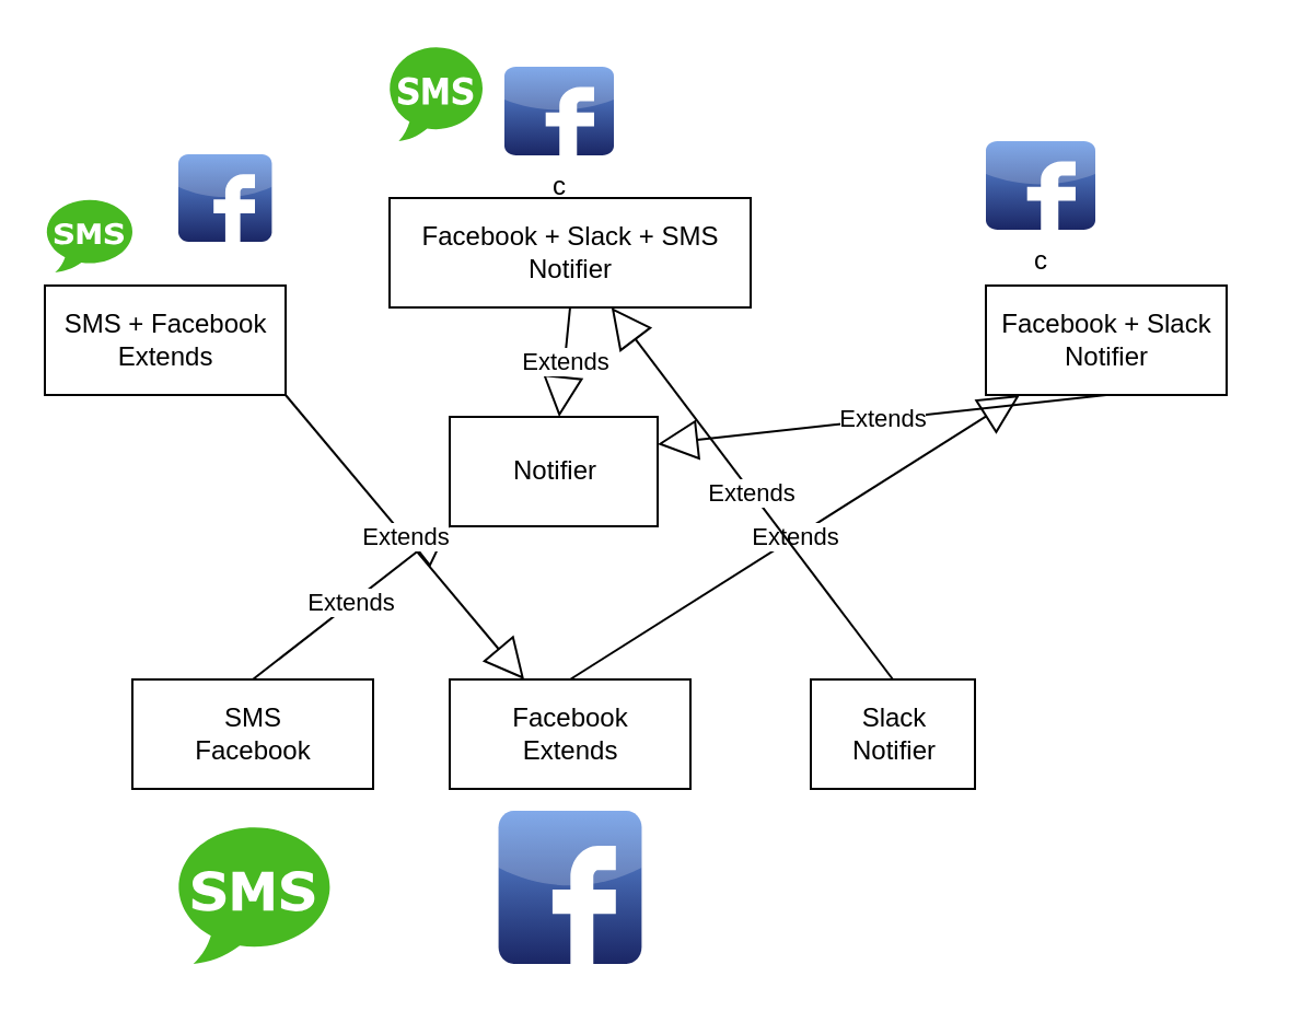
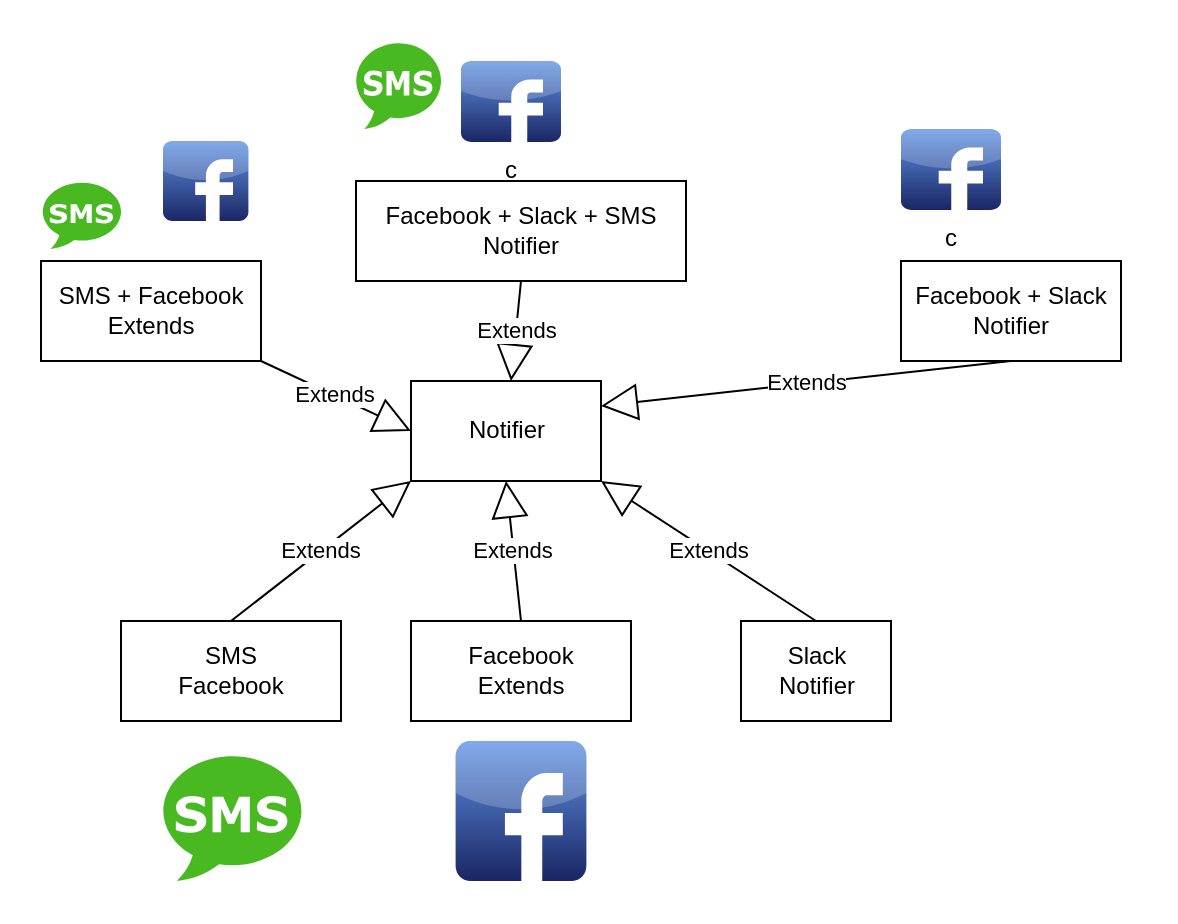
- <mxCell id="15" value="Extends" style="endArrow=block;endSize=16;endFill=0;html=1;exitX=1;exitY=1;exitDx=0;exitDy=0;" edge="1" parent="1" source="12" target="4"><mxGeometry width="160" relative="1" as="geometry"><mxPoint x="100" y="270" as="sourcePoint" /><mxPoint x="190" y="200" as="targetPoint" /></mxGeometry></mxCell>
+ <mxCell id="15" value="Extends" style="endArrow=block;endSize=16;endFill=0;html=1;entryX=0;entryY=0.5;entryDx=0;entryDy=0;exitX=1;exitY=1;exitDx=0;exitDy=0;" edge="1" parent="1" source="12" target="2"><mxGeometry width="160" relative="1" as="geometry"><mxPoint x="100" y="270" as="sourcePoint" /><mxPoint x="190" y="200" as="targetPoint" /></mxGeometry></mxCell>
- <mxCell id="7" value="Extends" style="endArrow=block;endSize=16;endFill=0;html=1;exitX=0.5;exitY=0;exitDx=0;exitDy=0;" edge="1" parent="1" source="4" target="14"><mxGeometry width="160" relative="1" as="geometry"><mxPoint x="190" y="410" as="sourcePoint" /><mxPoint x="280" y="340" as="targetPoint" /></mxGeometry></mxCell>
+ <mxCell id="7" value="Extends" style="endArrow=block;endSize=16;endFill=0;html=1;entryX=0.5;entryY=1;entryDx=0;entryDy=0;exitX=0.5;exitY=0;exitDx=0;exitDy=0;" edge="1" parent="1" source="4" target="2"><mxGeometry width="160" relative="1" as="geometry"><mxPoint x="190" y="410" as="sourcePoint" /><mxPoint x="280" y="340" as="targetPoint" /></mxGeometry></mxCell>
- <mxCell id="8" value="Extends" style="endArrow=block;endSize=16;endFill=0;html=1;exitX=0.5;exitY=0;exitDx=0;exitDy=0;" edge="1" parent="1" source="5" target="13"><mxGeometry width="160" relative="1" as="geometry"><mxPoint x="400" y="280" as="sourcePoint" /><mxPoint x="400" y="210" as="targetPoint" /></mxGeometry></mxCell>
+ <mxCell id="8" value="Extends" style="endArrow=block;endSize=16;endFill=0;html=1;entryX=1;entryY=1;entryDx=0;entryDy=0;exitX=0.5;exitY=0;exitDx=0;exitDy=0;" edge="1" parent="1" source="5" target="2"><mxGeometry width="160" relative="1" as="geometry"><mxPoint x="400" y="280" as="sourcePoint" /><mxPoint x="400" y="210" as="targetPoint" /></mxGeometry></mxCell>
